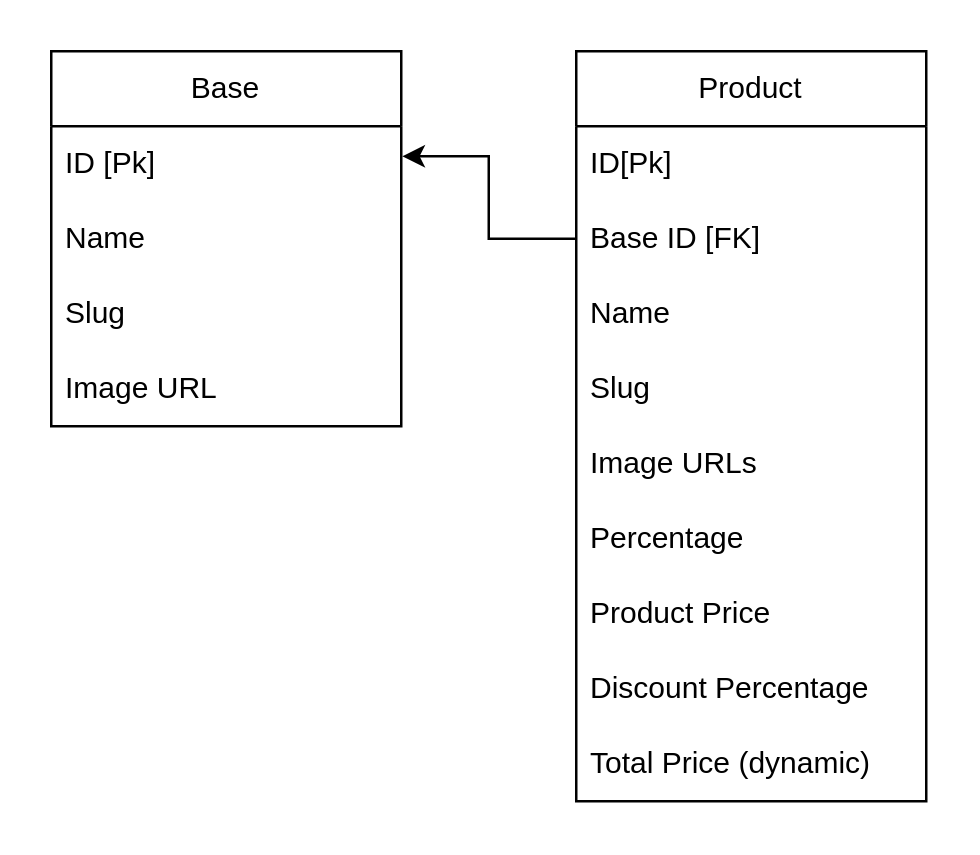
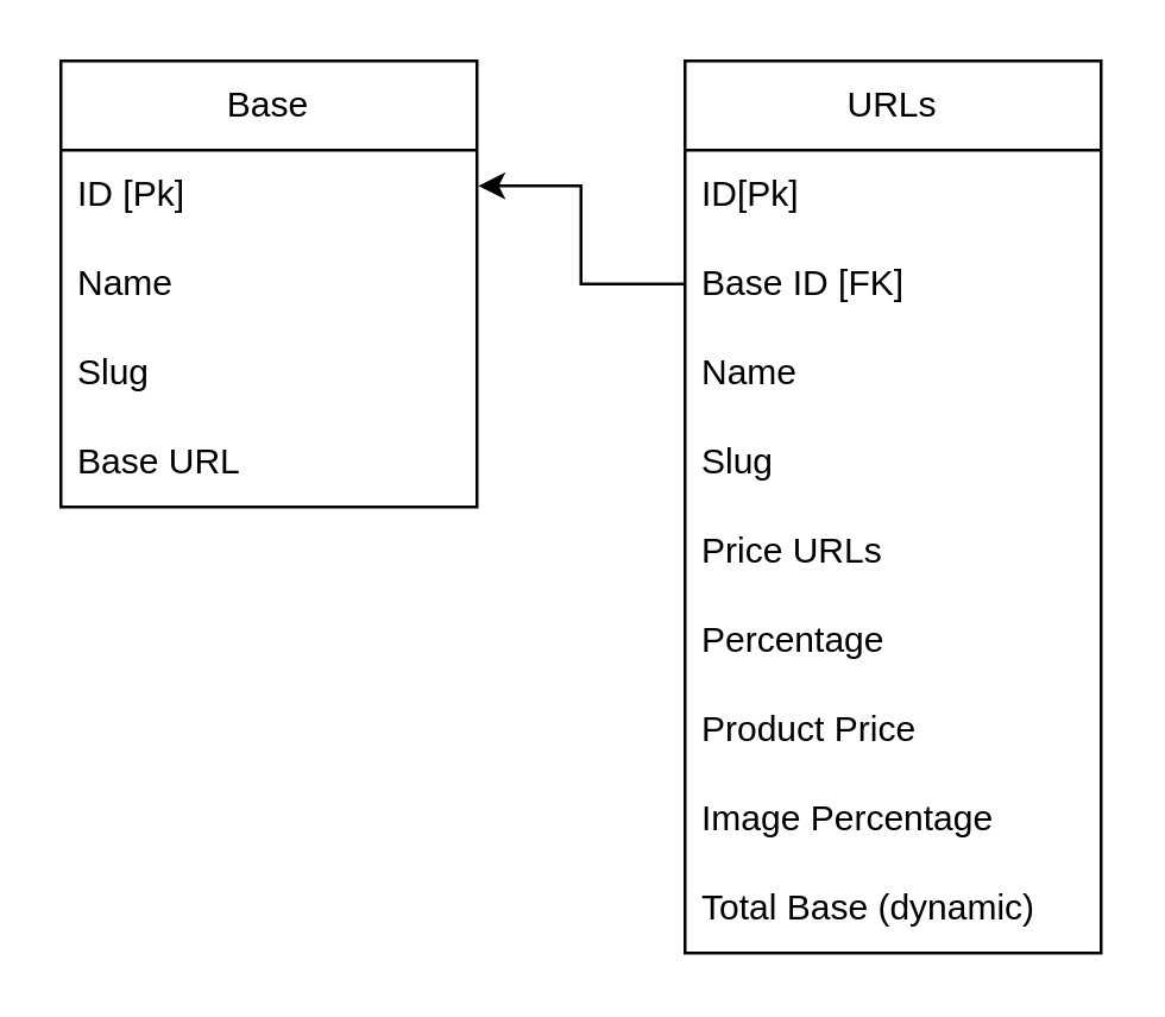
- <mxCell id="7" value="Product" style="swimlane;fontStyle=0;childLayout=stackLayout;horizontal=1;startSize=30;horizontalStack=0;resizeParent=1;resizeParentMax=0;resizeLast=0;collapsible=1;marginBottom=0;whiteSpace=wrap;html=1;" vertex="1" parent="1"><mxGeometry x="230" y="20" width="140" height="300" as="geometry" /></mxCell>
+ <mxCell id="7" value="URLs" style="swimlane;fontStyle=0;childLayout=stackLayout;horizontal=1;startSize=30;horizontalStack=0;resizeParent=1;resizeParentMax=0;resizeLast=0;collapsible=1;marginBottom=0;whiteSpace=wrap;html=1;" vertex="1" parent="1"><mxGeometry x="230" y="20" width="140" height="300" as="geometry" /></mxCell>
- <mxCell id="6" value="Image URL" style="text;strokeColor=none;fillColor=none;align=left;verticalAlign=middle;spacingLeft=4;spacingRight=4;overflow=hidden;points=[[0,0.5],[1,0.5]];portConstraint=eastwest;rotatable=0;whiteSpace=wrap;html=1;" vertex="1" parent="2"><mxGeometry y="120" width="140" height="30" as="geometry" /></mxCell>
+ <mxCell id="6" value="Base URL" style="text;strokeColor=none;fillColor=none;align=left;verticalAlign=middle;spacingLeft=4;spacingRight=4;overflow=hidden;points=[[0,0.5],[1,0.5]];portConstraint=eastwest;rotatable=0;whiteSpace=wrap;html=1;" vertex="1" parent="2"><mxGeometry y="120" width="140" height="30" as="geometry" /></mxCell>
- <mxCell id="12" value="Image URLs" style="text;strokeColor=none;fillColor=none;align=left;verticalAlign=middle;spacingLeft=4;spacingRight=4;overflow=hidden;points=[[0,0.5],[1,0.5]];portConstraint=eastwest;rotatable=0;whiteSpace=wrap;html=1;" vertex="1" parent="7"><mxGeometry y="150" width="140" height="30" as="geometry" /></mxCell>
+ <mxCell id="12" value="Price URLs" style="text;strokeColor=none;fillColor=none;align=left;verticalAlign=middle;spacingLeft=4;spacingRight=4;overflow=hidden;points=[[0,0.5],[1,0.5]];portConstraint=eastwest;rotatable=0;whiteSpace=wrap;html=1;" vertex="1" parent="7"><mxGeometry y="150" width="140" height="30" as="geometry" /></mxCell>
- <mxCell id="15" value="Discount Percentage" style="text;strokeColor=none;fillColor=none;align=left;verticalAlign=middle;spacingLeft=4;spacingRight=4;overflow=hidden;points=[[0,0.5],[1,0.5]];portConstraint=eastwest;rotatable=0;whiteSpace=wrap;html=1;" vertex="1" parent="7"><mxGeometry y="240" width="140" height="30" as="geometry" /></mxCell>
+ <mxCell id="15" value="Image Percentage" style="text;strokeColor=none;fillColor=none;align=left;verticalAlign=middle;spacingLeft=4;spacingRight=4;overflow=hidden;points=[[0,0.5],[1,0.5]];portConstraint=eastwest;rotatable=0;whiteSpace=wrap;html=1;" vertex="1" parent="7"><mxGeometry y="240" width="140" height="30" as="geometry" /></mxCell>
- <mxCell id="16" value="Total Price (dynamic)" style="text;strokeColor=none;fillColor=none;align=left;verticalAlign=middle;spacingLeft=4;spacingRight=4;overflow=hidden;points=[[0,0.5],[1,0.5]];portConstraint=eastwest;rotatable=0;whiteSpace=wrap;html=1;" vertex="1" parent="7"><mxGeometry y="270" width="140" height="30" as="geometry" /></mxCell>
+ <mxCell id="16" value="Total Base (dynamic)" style="text;strokeColor=none;fillColor=none;align=left;verticalAlign=middle;spacingLeft=4;spacingRight=4;overflow=hidden;points=[[0,0.5],[1,0.5]];portConstraint=eastwest;rotatable=0;whiteSpace=wrap;html=1;" vertex="1" parent="7"><mxGeometry y="270" width="140" height="30" as="geometry" /></mxCell>
